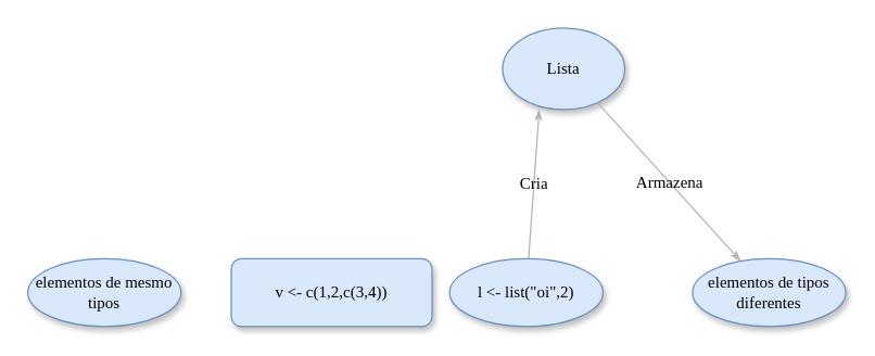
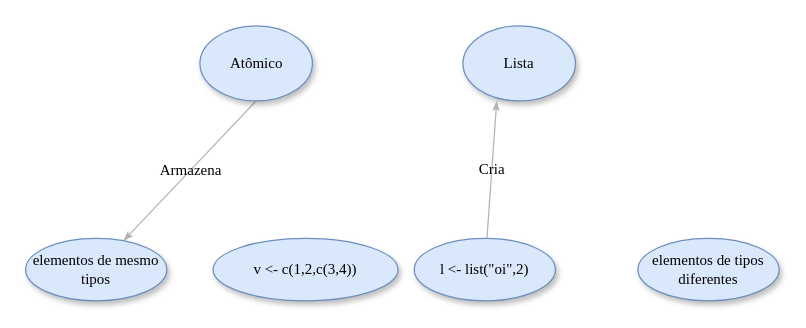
+ <mxCell id="3" value="Atômico" style="ellipse;whiteSpace=wrap;html=1;rounded=0;shadow=1;comic=0;labelBackgroundColor=none;strokeColor=#6c8ebf;strokeWidth=1;fillColor=#dae8fc;fontFamily=Verdana;fontSize=12;align=center;" parent="1" vertex="1"><mxGeometry x="159.5" y="20" width="90" height="60" as="geometry" /></mxCell>
- <mxCell id="6" value="Armazena" style="edgeStyle=none;rounded=1;html=1;labelBackgroundColor=none;startArrow=none;startFill=0;startSize=5;endArrow=classicThin;endFill=1;endSize=5;jettySize=auto;orthogonalLoop=1;strokeColor=#B3B3B3;strokeWidth=1;fontFamily=Verdana;fontSize=12;fontColor=#000000;exitX=0.778;exitY=0.917;exitDx=0;exitDy=0;exitPerimeter=0;" edge="1" parent="1" target="7" source="5"><mxGeometry relative="1" as="geometry"><mxPoint x="415" y="80" as="sourcePoint" /><Array as="points" /></mxGeometry></mxCell>
+ <mxCell id="2" value="Armazena" style="edgeStyle=none;rounded=1;html=1;labelBackgroundColor=none;startArrow=none;startFill=0;startSize=5;endArrow=classicThin;endFill=1;endSize=5;jettySize=auto;orthogonalLoop=1;strokeColor=#B3B3B3;strokeWidth=1;fontFamily=Verdana;fontSize=12;fontColor=#000000;exitX=0.5;exitY=1;exitDx=0;exitDy=0;" parent="1" source="3" target="4" edge="1"><mxGeometry relative="1" as="geometry"><Array as="points" /></mxGeometry></mxCell>
- <mxCell id="8" value="v &amp;lt;- c(1,2,c(3,4))" style="whiteSpace=wrap;html=1;shadow=1;comic=0;labelBackgroundColor=none;strokeColor=#6c8ebf;strokeWidth=1;fillColor=#dae8fc;fontFamily=Verdana;fontSize=12;align=center;rounded=1;" vertex="1" parent="1"><mxGeometry x="170" y="190" width="148" height="50" as="geometry" /></mxCell>
+ <mxCell id="8" value="v &amp;lt;- c(1,2,c(3,4))" style="ellipse;whiteSpace=wrap;html=1;rounded=0;shadow=1;comic=0;labelBackgroundColor=none;strokeColor=#6c8ebf;strokeWidth=1;fillColor=#dae8fc;fontFamily=Verdana;fontSize=12;align=center;" vertex="1" parent="1"><mxGeometry x="170" y="190" width="148" height="50" as="geometry" /></mxCell>
